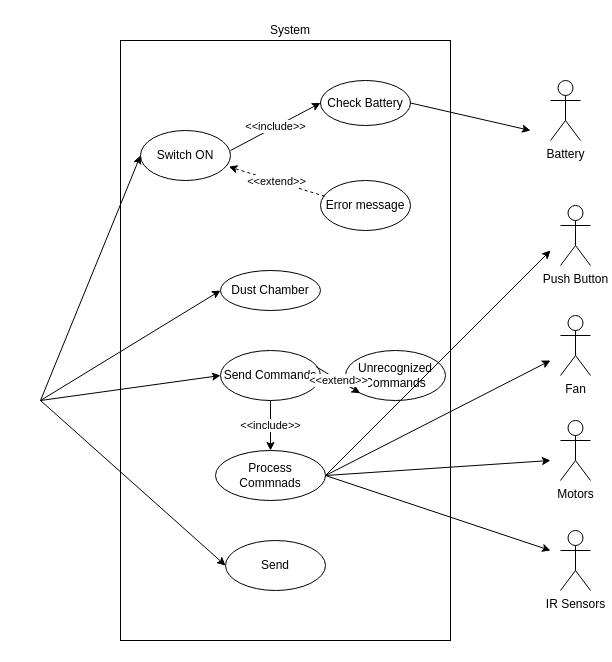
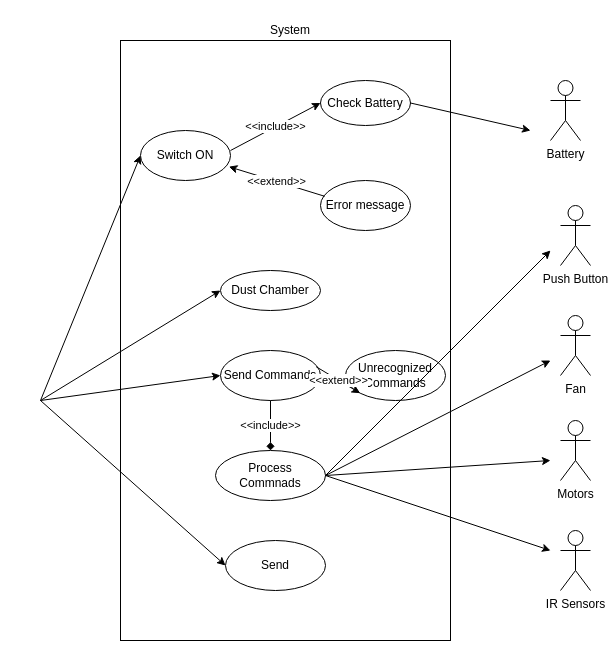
- <mxCell id="17" value="&amp;lt;&amp;lt;extend&amp;gt;&amp;gt;" style="endArrow=classic;html=1;exitX=0.047;exitY=0.316;exitDx=0;exitDy=0;exitPerimeter=0;entryX=0.982;entryY=0.724;entryDx=0;entryDy=0;entryPerimeter=0;dashed=1;" parent="1" source="5" target="3" edge="1"><mxGeometry width="50" height="50" relative="1" as="geometry"><mxPoint x="210" y="230" as="sourcePoint" /><mxPoint x="260" y="180" as="targetPoint" /></mxGeometry></mxCell>
+ <mxCell id="17" value="&amp;lt;&amp;lt;extend&amp;gt;&amp;gt;" style="endArrow=classic;html=1;exitX=0.047;exitY=0.316;exitDx=0;exitDy=0;exitPerimeter=0;entryX=0.982;entryY=0.724;entryDx=0;entryDy=0;entryPerimeter=0;" parent="1" source="5" target="3" edge="1"><mxGeometry width="50" height="50" relative="1" as="geometry"><mxPoint x="210" y="230" as="sourcePoint" /><mxPoint x="260" y="180" as="targetPoint" /></mxGeometry></mxCell>
- <mxCell id="22" value="&amp;lt;&amp;lt;include&amp;gt;&amp;gt;" style="endArrow=classic;html=1;exitX=0.5;exitY=1;exitDx=0;exitDy=0;entryX=0.5;entryY=0;entryDx=0;entryDy=0;" parent="1" source="8" target="10" edge="1"><mxGeometry width="50" height="50" relative="1" as="geometry"><mxPoint x="310" y="430" as="sourcePoint" /><mxPoint x="360" y="380" as="targetPoint" /></mxGeometry></mxCell>
+ <mxCell id="22" value="&amp;lt;&amp;lt;include&amp;gt;&amp;gt;" style="endArrow=diamond;html=1;exitX=0.5;exitY=1;exitDx=0;exitDy=0;entryX=0.5;entryY=0;entryDx=0;entryDy=0;" parent="1" source="8" target="10" edge="1"><mxGeometry width="50" height="50" relative="1" as="geometry"><mxPoint x="310" y="430" as="sourcePoint" /><mxPoint x="360" y="380" as="targetPoint" /></mxGeometry></mxCell>
